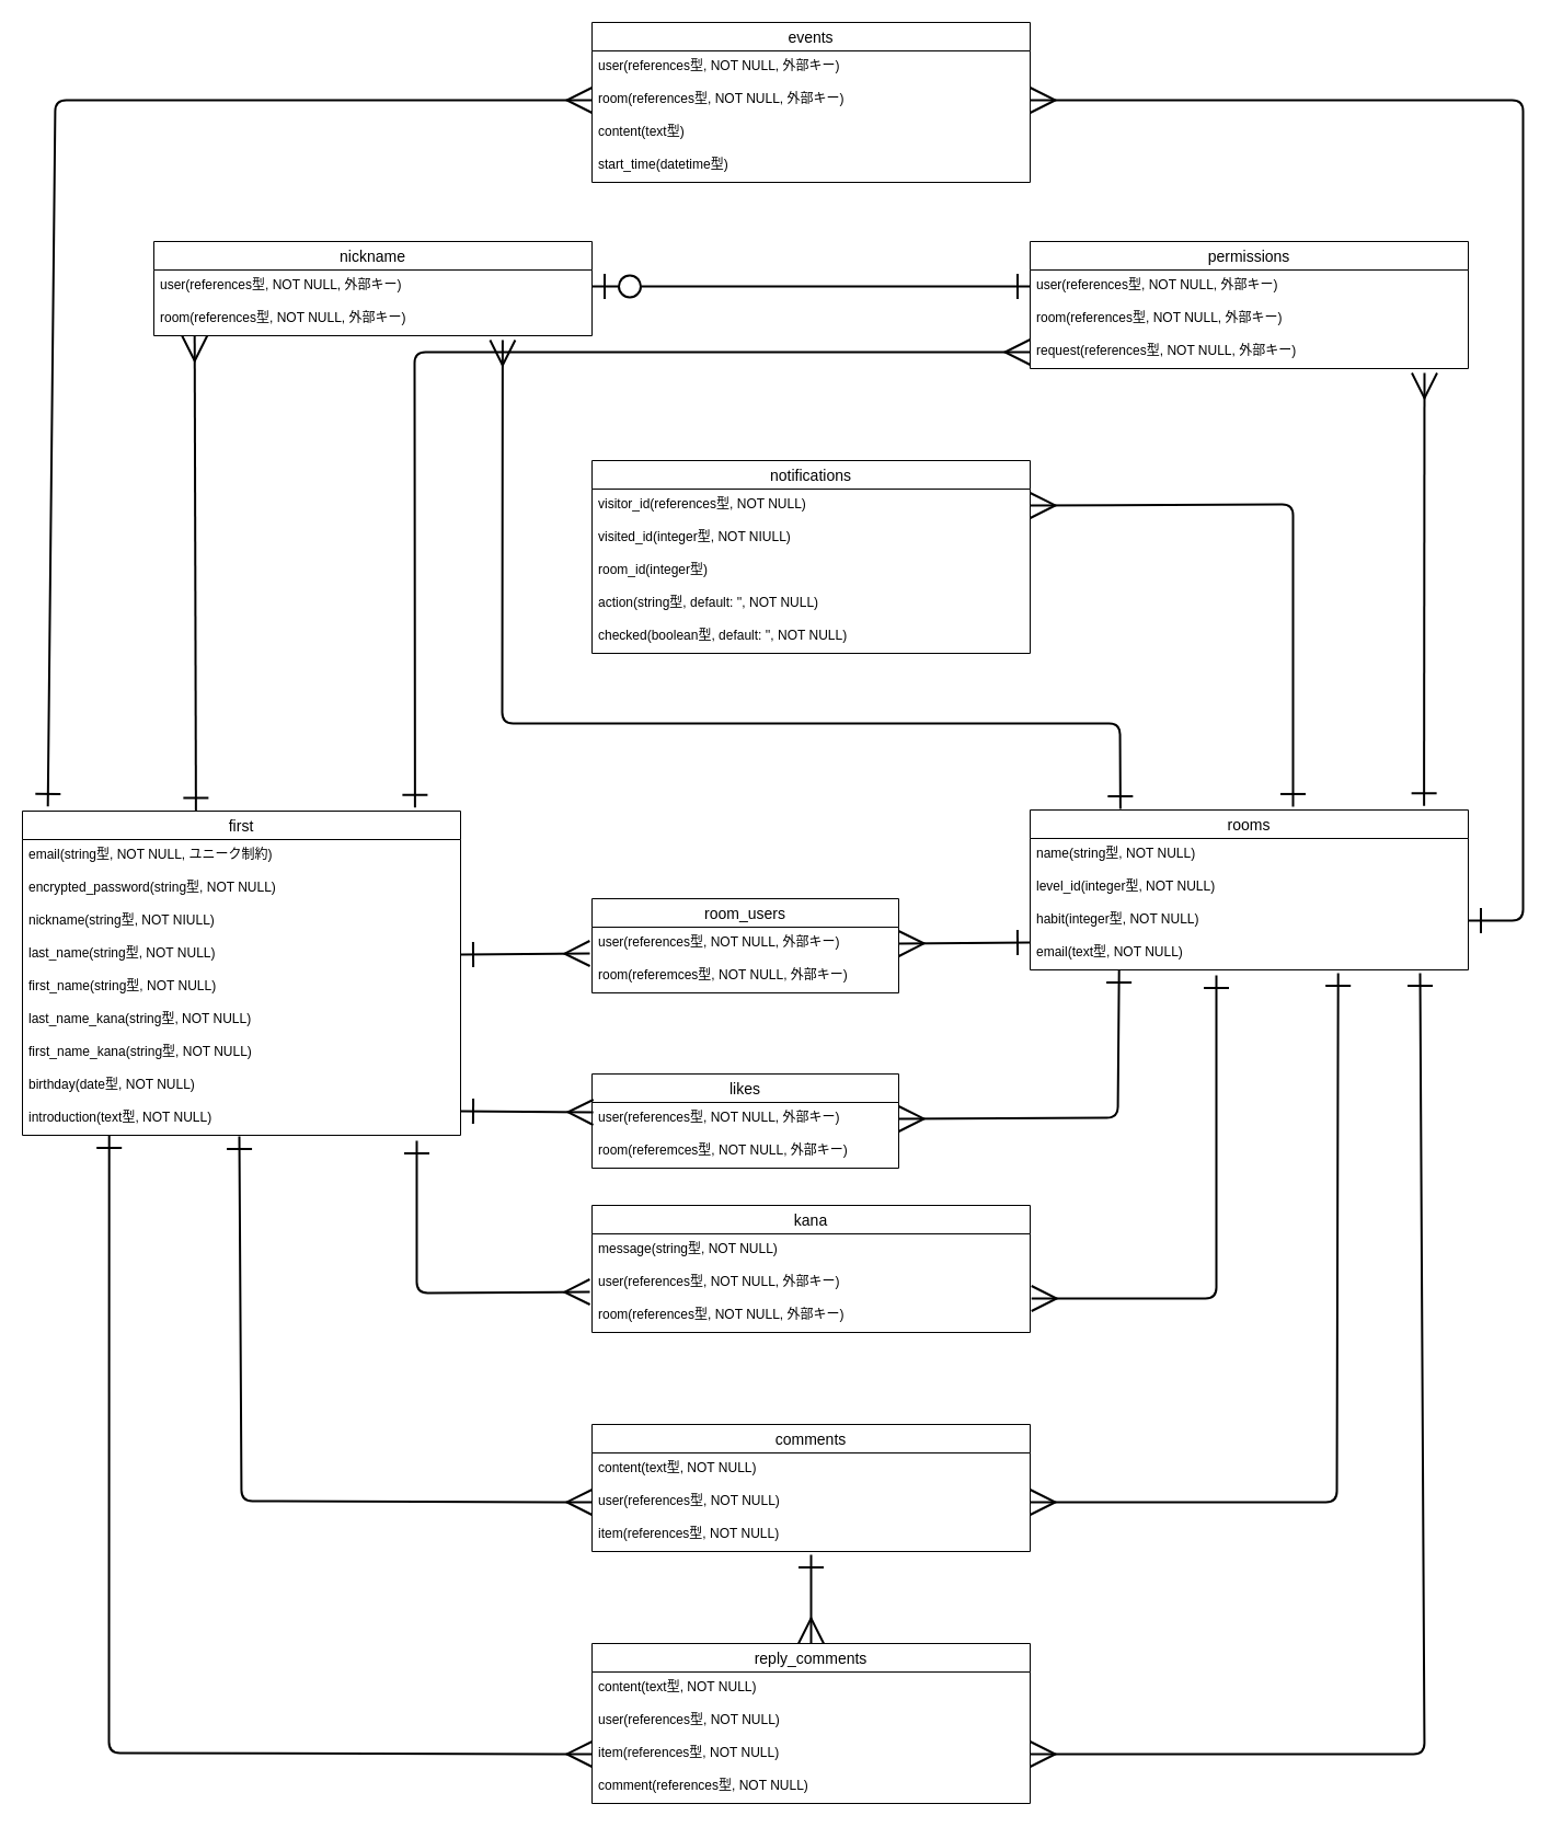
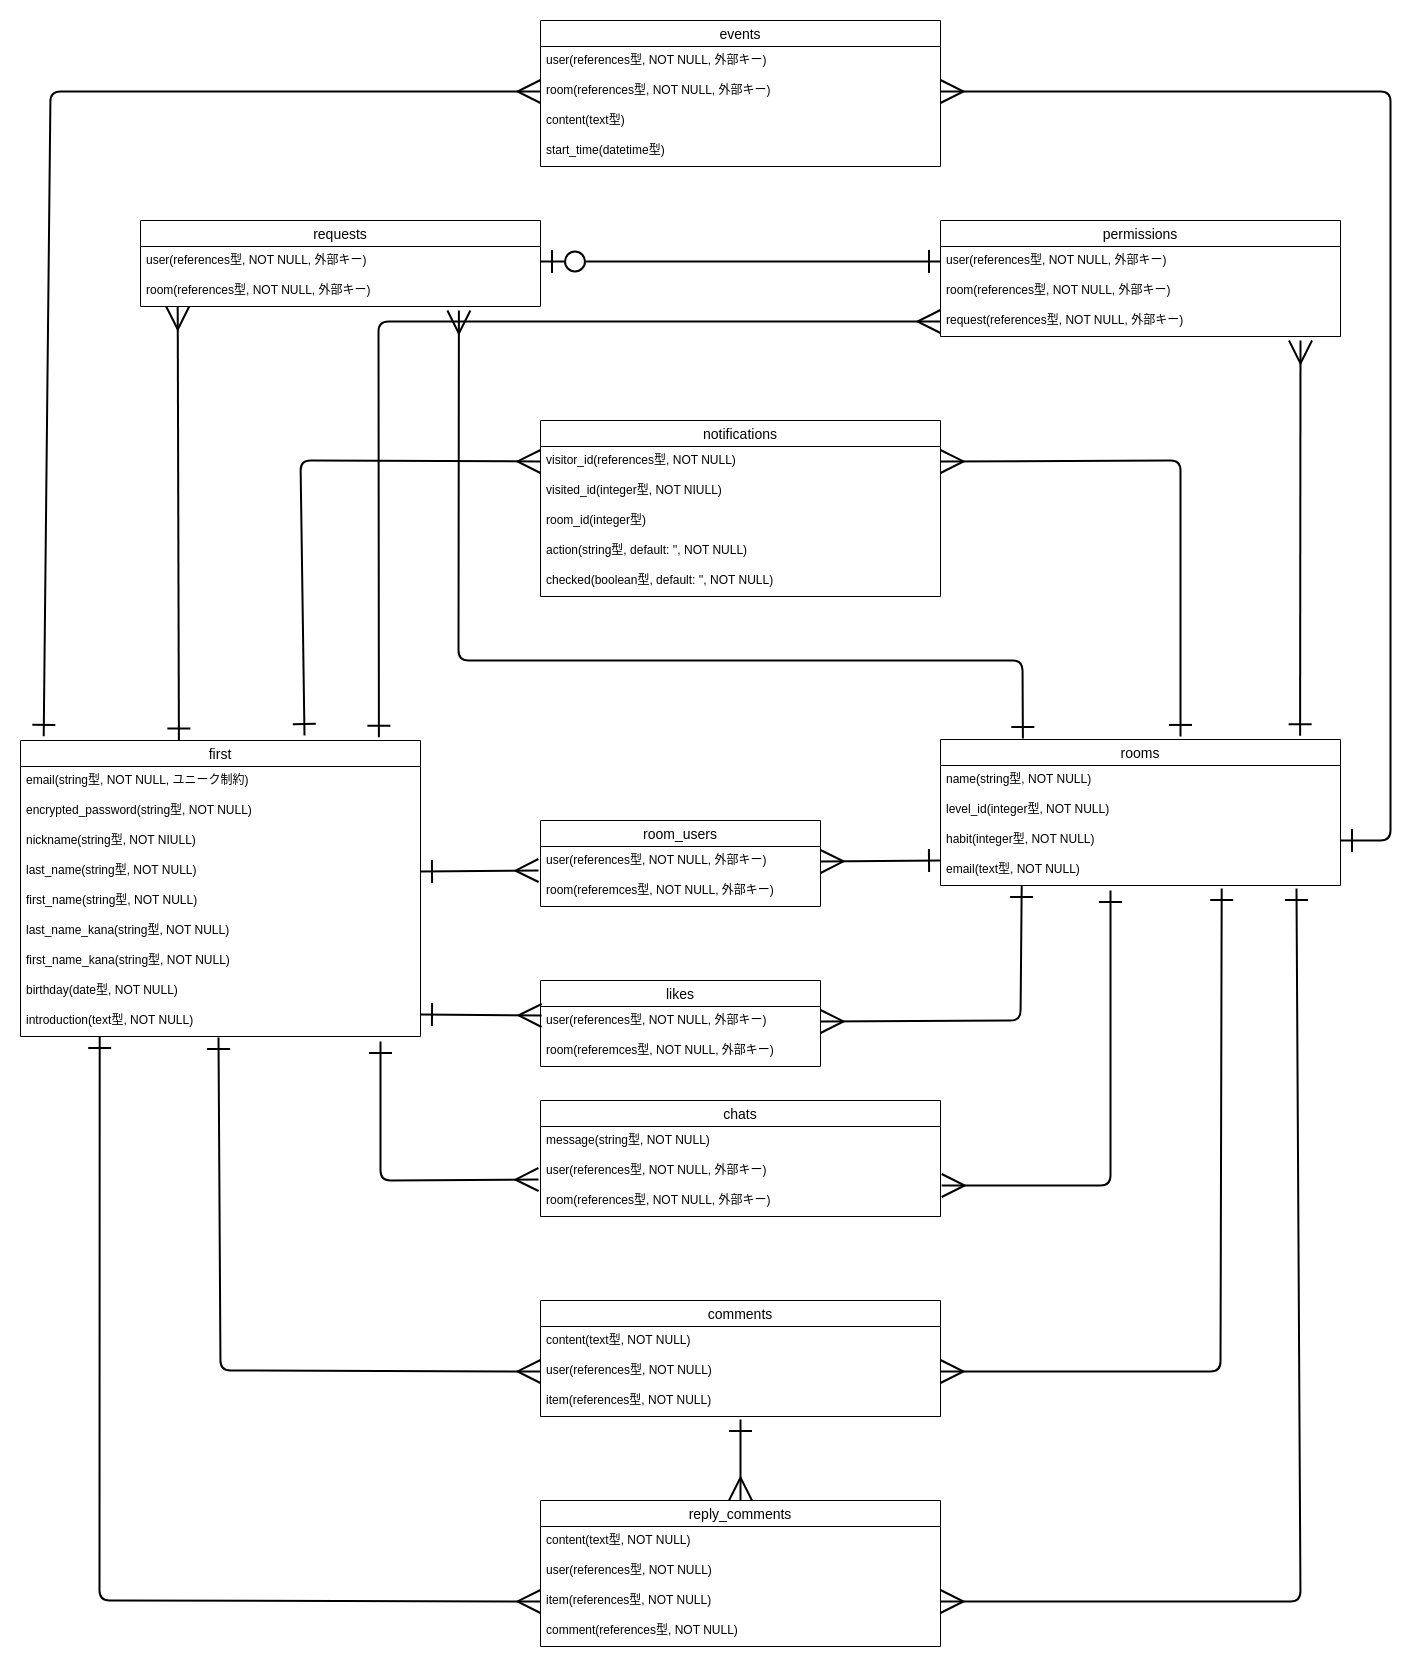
- <mxCell id="50" value="nickname" style="swimlane;fontStyle=0;childLayout=stackLayout;horizontal=1;startSize=26;horizontalStack=0;resizeParent=1;resizeParentMax=0;resizeLast=0;collapsible=1;marginBottom=0;align=center;fontSize=14;" parent="1" vertex="1"><mxGeometry x="140" y="220" width="400" height="86" as="geometry" /></mxCell>
+ <mxCell id="50" value="requests" style="swimlane;fontStyle=0;childLayout=stackLayout;horizontal=1;startSize=26;horizontalStack=0;resizeParent=1;resizeParentMax=0;resizeLast=0;collapsible=1;marginBottom=0;align=center;fontSize=14;" parent="1" vertex="1"><mxGeometry x="140" y="220" width="400" height="86" as="geometry" /></mxCell>
+ <mxCell id="34" style="edgeStyle=none;jumpSize=6;html=1;exitX=0.71;exitY=-0.017;exitDx=0;exitDy=0;strokeWidth=2;startArrow=ERone;startFill=0;endArrow=ERmany;endFill=0;startSize=20;endSize=20;entryX=0;entryY=0.5;entryDx=0;entryDy=0;exitPerimeter=0;" parent="1" source="2" target="29" edge="1"><mxGeometry relative="1" as="geometry"><mxPoint x="500" y="570" as="targetPoint" /><Array as="points"><mxPoint x="300" y="460" /></Array></mxGeometry></mxCell>
- <mxCell id="22" value="kana" style="swimlane;fontStyle=0;childLayout=stackLayout;horizontal=1;startSize=26;horizontalStack=0;resizeParent=1;resizeParentMax=0;resizeLast=0;collapsible=1;marginBottom=0;align=center;fontSize=14;" parent="1" vertex="1"><mxGeometry x="540" y="1100" width="400" height="116" as="geometry" /></mxCell>
+ <mxCell id="22" value="chats" style="swimlane;fontStyle=0;childLayout=stackLayout;horizontal=1;startSize=26;horizontalStack=0;resizeParent=1;resizeParentMax=0;resizeLast=0;collapsible=1;marginBottom=0;align=center;fontSize=14;" parent="1" vertex="1"><mxGeometry x="540" y="1100" width="400" height="116" as="geometry" /></mxCell>
